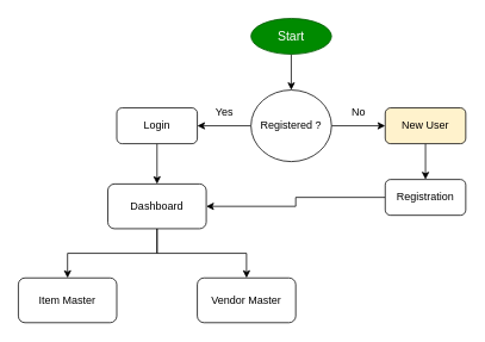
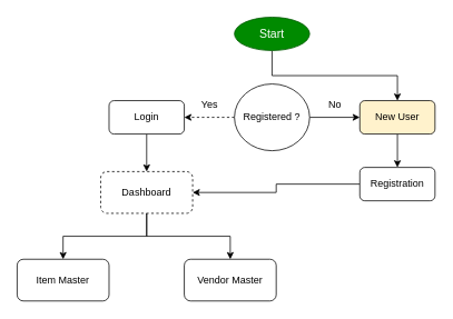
- <mxCell id="2" style="edgeStyle=orthogonalEdgeStyle;rounded=0;orthogonalLoop=1;jettySize=auto;html=1;exitX=0.5;exitY=1;exitDx=0;exitDy=0;entryX=0.5;entryY=0;entryDx=0;entryDy=0;" parent="1" source="3" target="6" edge="1"><mxGeometry relative="1" as="geometry" /></mxCell>
+ <mxCell id="2" style="edgeStyle=orthogonalEdgeStyle;rounded=0;orthogonalLoop=1;jettySize=auto;html=1;exitX=0.5;exitY=1;exitDx=0;exitDy=0;" parent="1" source="3" target="10" edge="1"><mxGeometry relative="1" as="geometry" /></mxCell>
- <mxCell id="4" style="edgeStyle=orthogonalEdgeStyle;rounded=0;orthogonalLoop=1;jettySize=auto;html=1;exitX=0;exitY=0.5;exitDx=0;exitDy=0;entryX=1;entryY=0.5;entryDx=0;entryDy=0;" parent="1" source="6" target="8" edge="1"><mxGeometry relative="1" as="geometry" /></mxCell>
+ <mxCell id="4" style="edgeStyle=orthogonalEdgeStyle;rounded=0;orthogonalLoop=1;jettySize=auto;html=1;exitX=0;exitY=0.5;exitDx=0;exitDy=0;entryX=1;entryY=0.5;entryDx=0;entryDy=0;dashed=1;" parent="1" source="6" target="8" edge="1"><mxGeometry relative="1" as="geometry" /></mxCell>
- <mxCell id="17" value="Dashboard" style="rounded=1;whiteSpace=wrap;html=1;" parent="1" vertex="1"><mxGeometry x="120" y="205" width="110" height="50" as="geometry" /></mxCell>
+ <mxCell id="17" value="Dashboard" style="rounded=1;whiteSpace=wrap;html=1;dashed=1;" parent="1" vertex="1"><mxGeometry x="120" y="205" width="110" height="50" as="geometry" /></mxCell>
